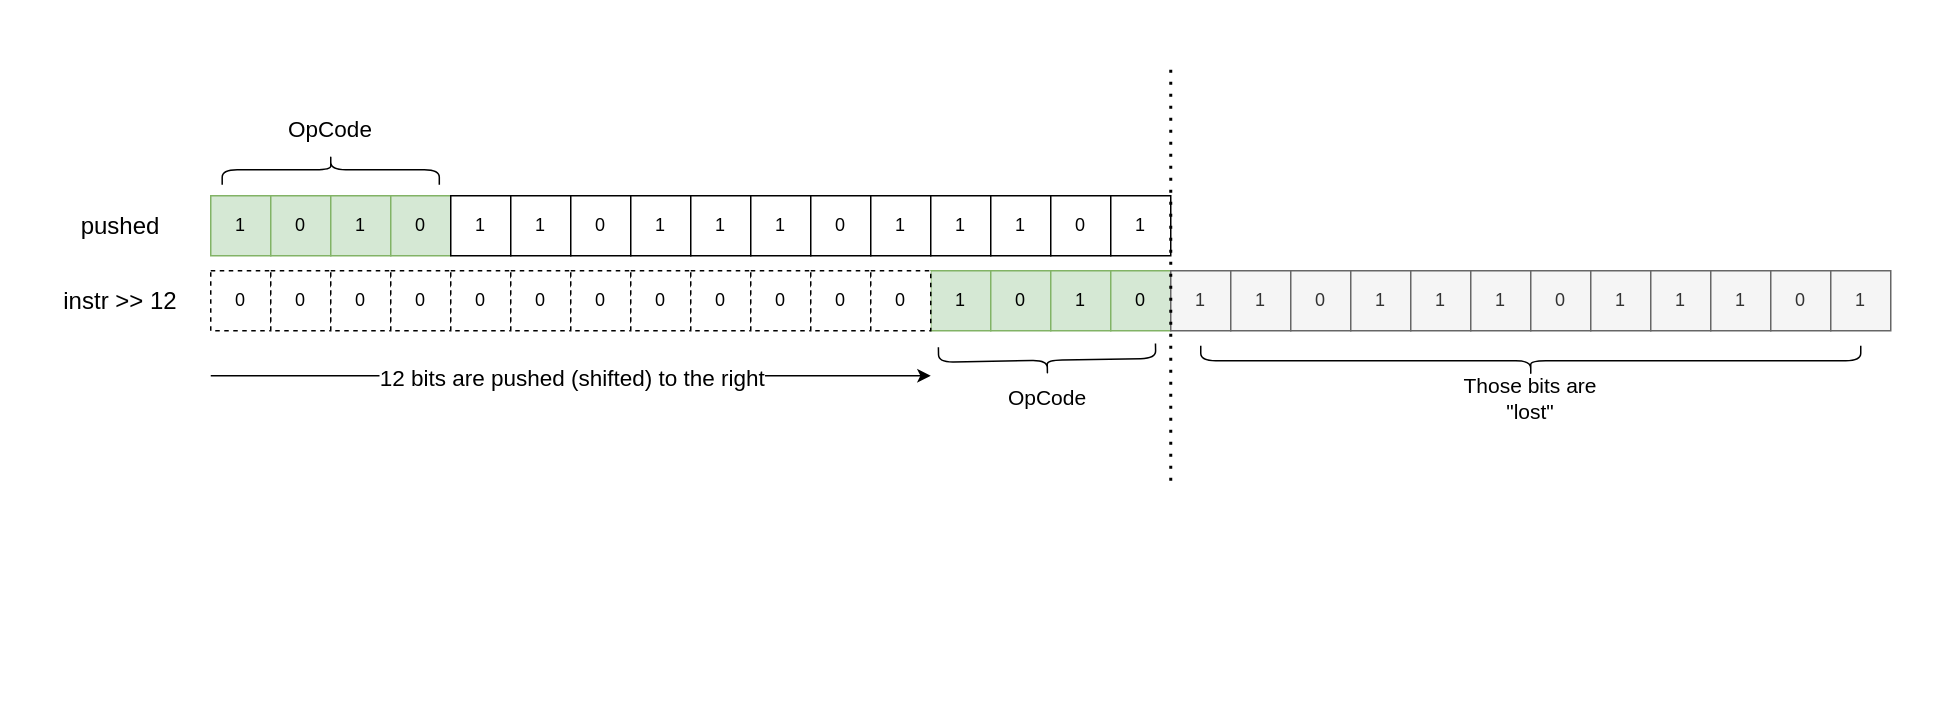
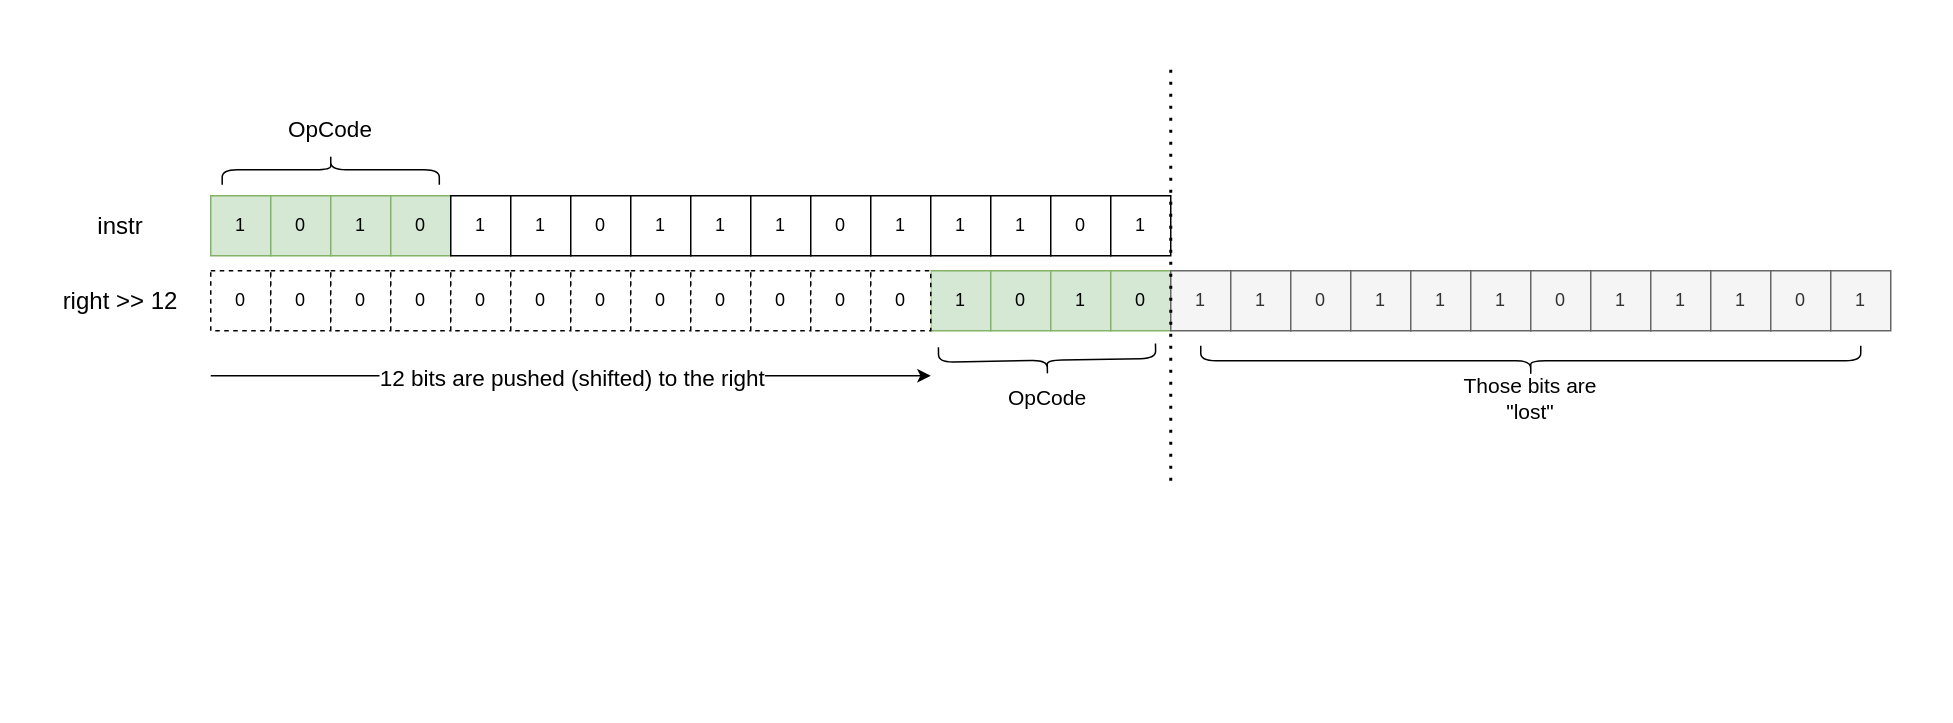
- <mxCell id="52" value="&lt;font style=&quot;font-size: 16px&quot;&gt;pushed&lt;/font&gt;" style="text;html=1;strokeColor=none;fillColor=none;align=center;verticalAlign=middle;whiteSpace=wrap;rounded=0;" vertex="1" parent="1"><mxGeometry x="30" y="135" width="100" height="30" as="geometry" /></mxCell>
+ <mxCell id="52" value="&lt;font style=&quot;font-size: 16px&quot;&gt;instr&lt;/font&gt;" style="text;html=1;strokeColor=none;fillColor=none;align=center;verticalAlign=middle;whiteSpace=wrap;rounded=0;" vertex="1" parent="1"><mxGeometry x="30" y="135" width="100" height="30" as="geometry" /></mxCell>
- <mxCell id="53" value="&lt;font style=&quot;font-size: 16px&quot;&gt;instr &amp;gt;&amp;gt; 12&lt;/font&gt;" style="text;html=1;strokeColor=none;fillColor=none;align=center;verticalAlign=middle;whiteSpace=wrap;rounded=0;" vertex="1" parent="1"><mxGeometry x="30" y="185" width="100" height="30" as="geometry" /></mxCell>
+ <mxCell id="53" value="&lt;font style=&quot;font-size: 16px&quot;&gt;right &amp;gt;&amp;gt; 12&lt;/font&gt;" style="text;html=1;strokeColor=none;fillColor=none;align=center;verticalAlign=middle;whiteSpace=wrap;rounded=0;" vertex="1" parent="1"><mxGeometry x="30" y="185" width="100" height="30" as="geometry" /></mxCell>
